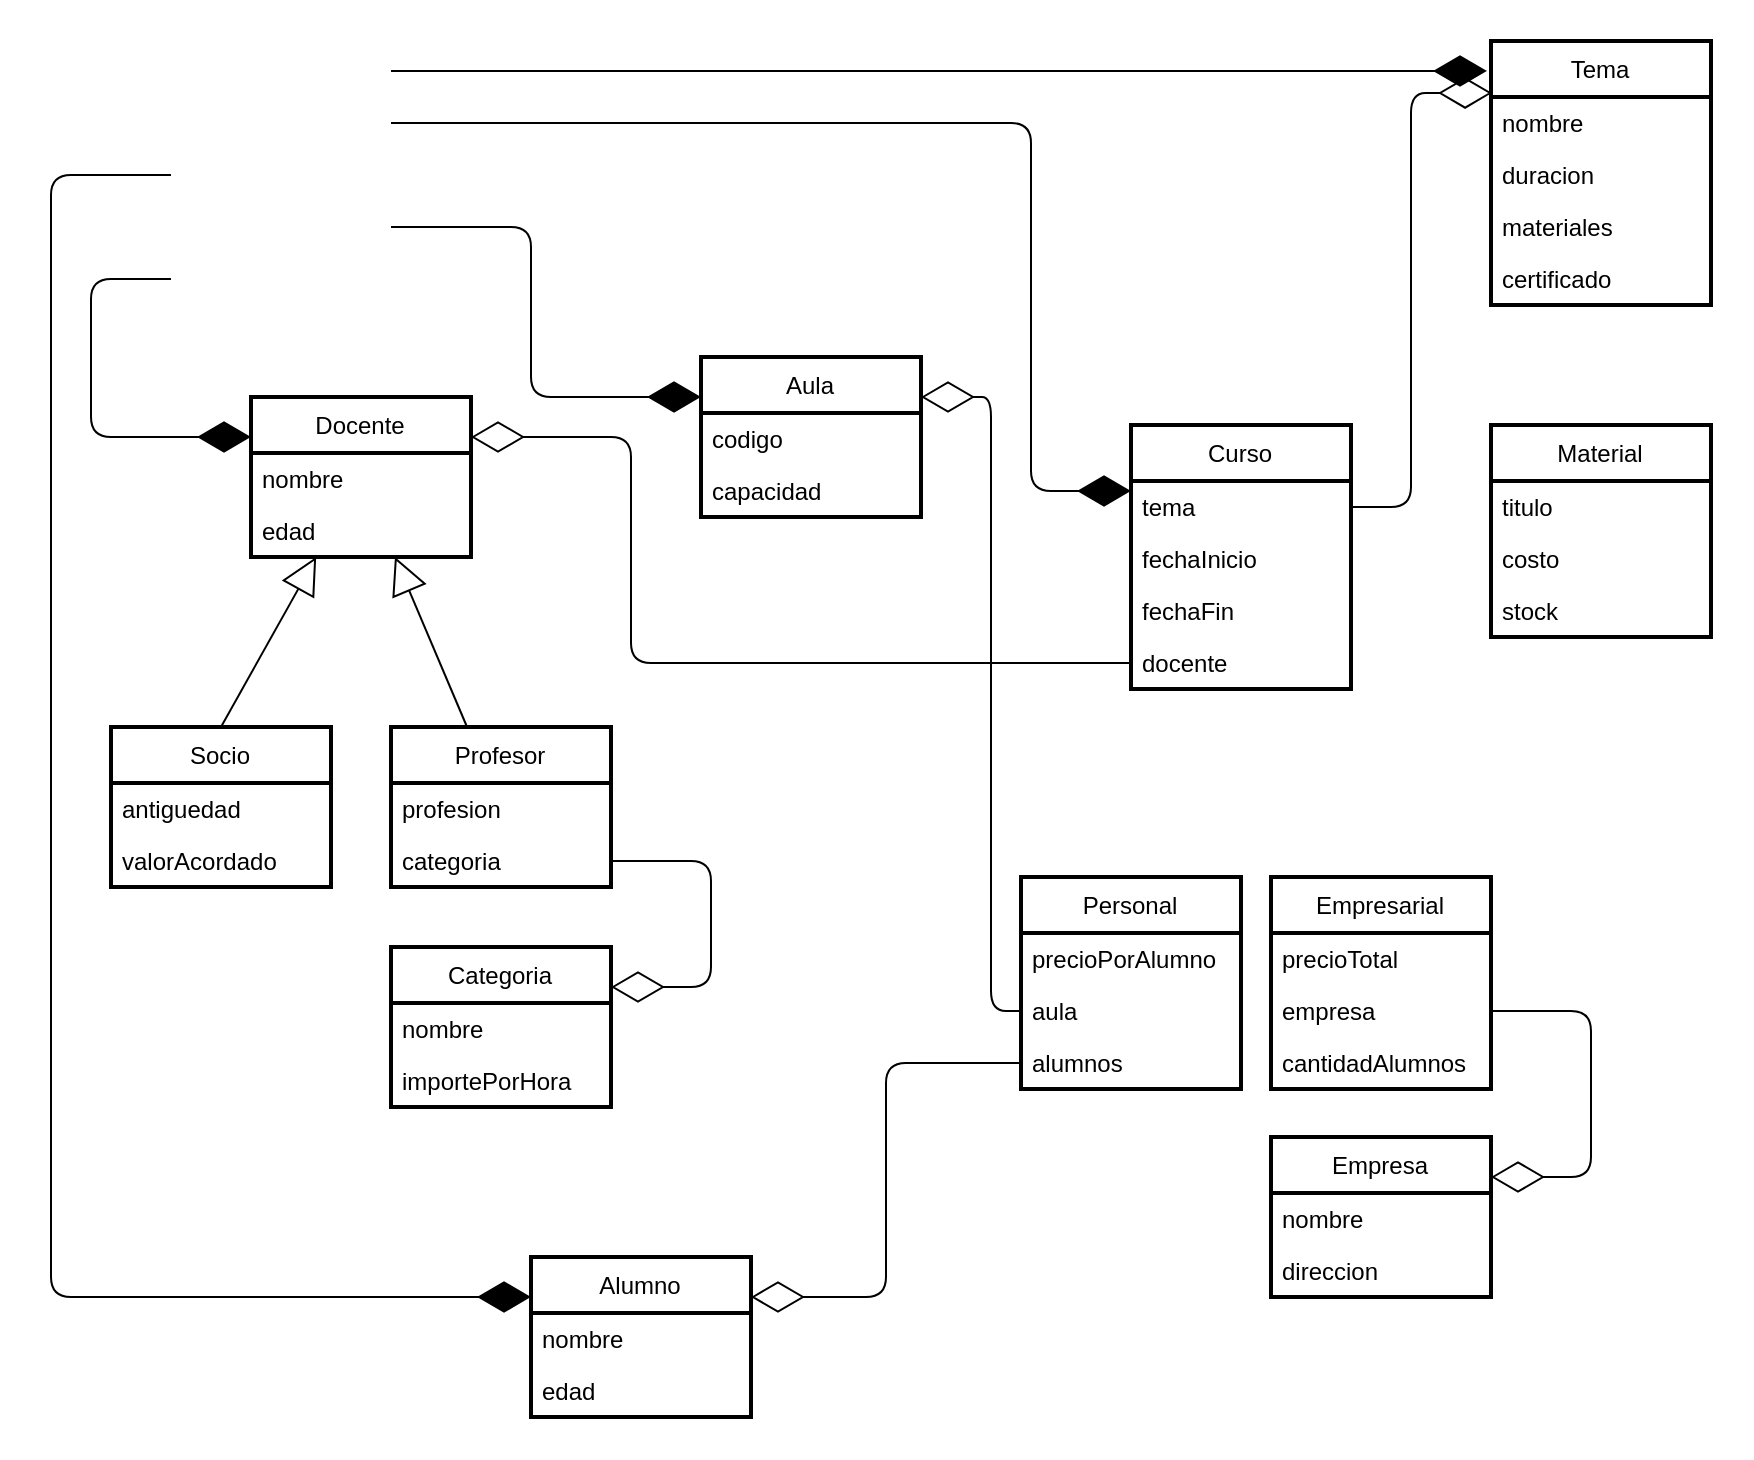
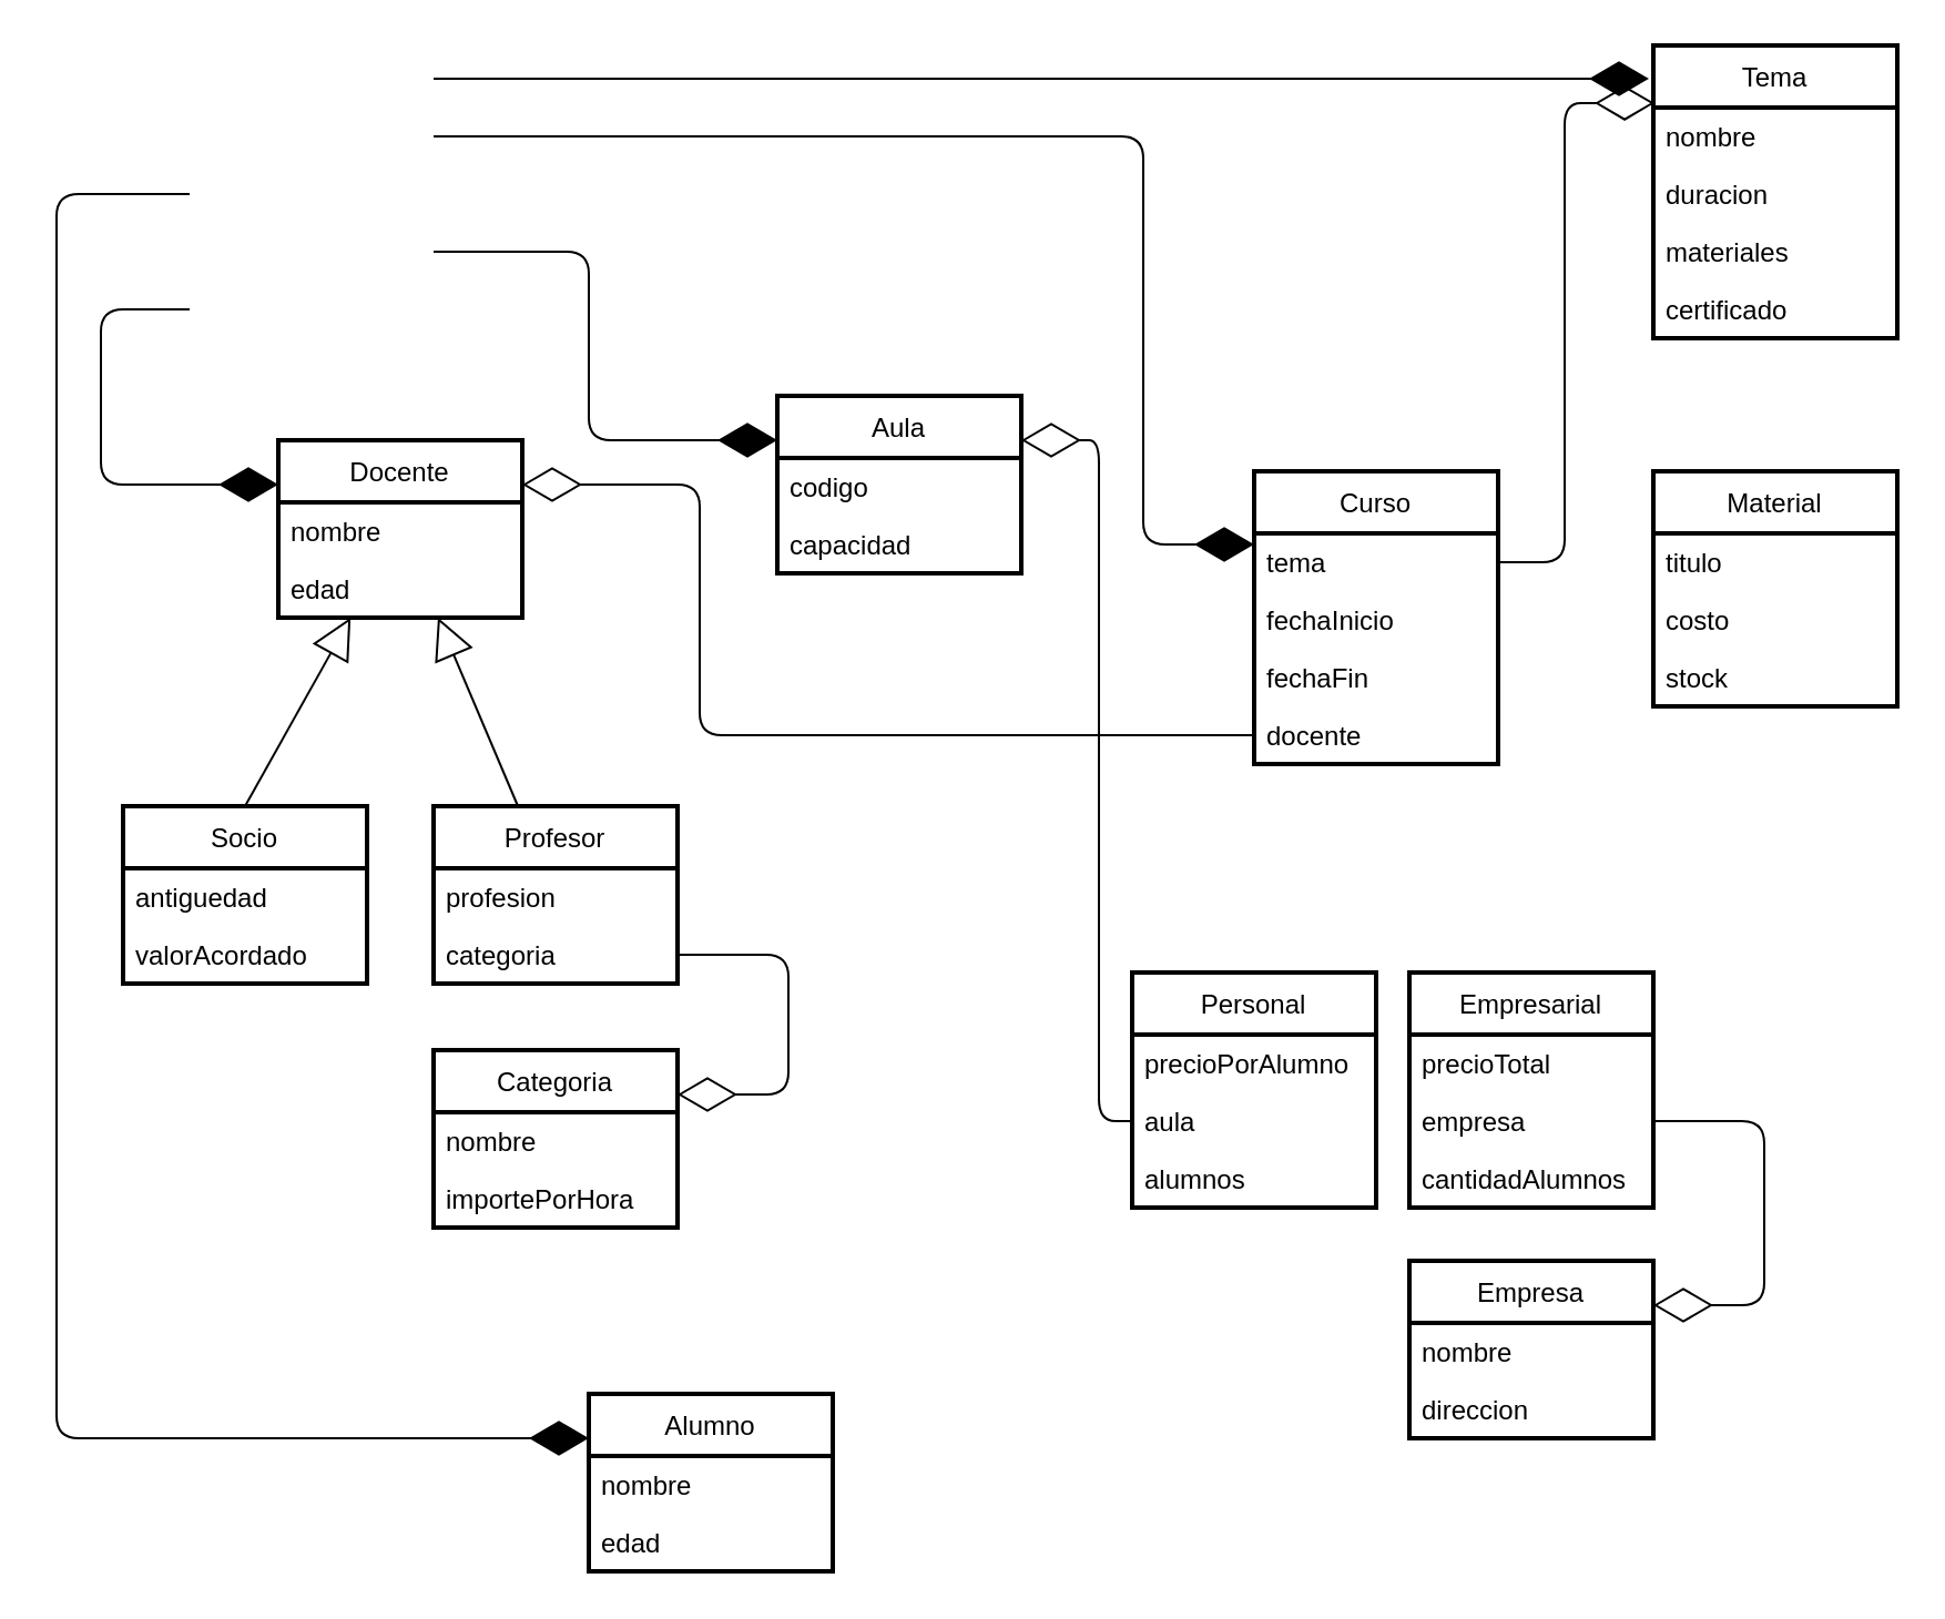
- <mxCell id="56" value="" style="endArrow=diamondThin;endFill=0;endSize=24;html=1;exitX=0;exitY=0.5;exitDx=0;exitDy=0;entryX=1;entryY=0.25;entryDx=0;entryDy=0;edgeStyle=orthogonalEdgeStyle;" parent="1" source="46" target="2" edge="1"><mxGeometry width="160" relative="1" as="geometry"><mxPoint x="20" y="728" as="sourcePoint" /><mxPoint x="180" y="728" as="targetPoint" /></mxGeometry></mxCell>
